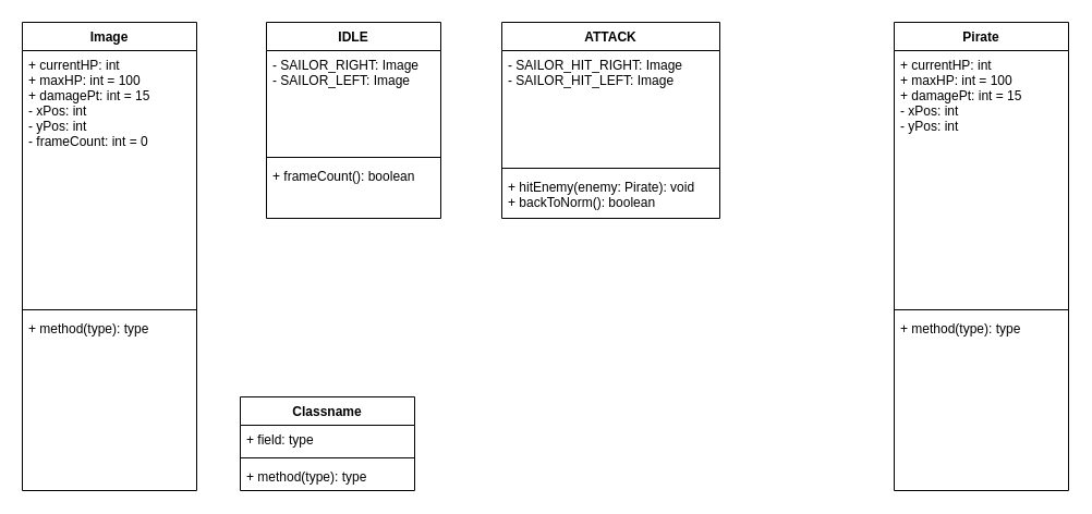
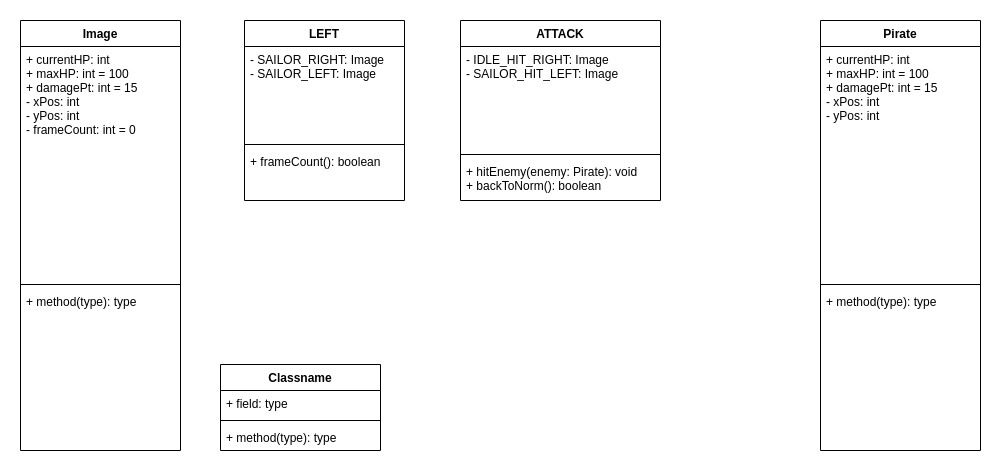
- <mxCell id="6" value="IDLE" style="swimlane;fontStyle=1;align=center;verticalAlign=top;childLayout=stackLayout;horizontal=1;startSize=26;horizontalStack=0;resizeParent=1;resizeParentMax=0;resizeLast=0;collapsible=1;marginBottom=0;" vertex="1" parent="1"><mxGeometry x="244" y="20" width="160" height="180" as="geometry" /></mxCell>
+ <mxCell id="6" value="LEFT" style="swimlane;fontStyle=1;align=center;verticalAlign=top;childLayout=stackLayout;horizontal=1;startSize=26;horizontalStack=0;resizeParent=1;resizeParentMax=0;resizeLast=0;collapsible=1;marginBottom=0;" vertex="1" parent="1"><mxGeometry x="244" y="20" width="160" height="180" as="geometry" /></mxCell>
- <mxCell id="15" value="- SAILOR_HIT_RIGHT: Image&#10;- SAILOR_HIT_LEFT: Image&#10;" style="text;strokeColor=none;fillColor=none;align=left;verticalAlign=top;spacingLeft=4;spacingRight=4;overflow=hidden;rotatable=0;points=[[0,0.5],[1,0.5]];portConstraint=eastwest;" vertex="1" parent="14"><mxGeometry y="26" width="200" height="104" as="geometry" /></mxCell>
+ <mxCell id="15" value="- IDLE_HIT_RIGHT: Image&#10;- SAILOR_HIT_LEFT: Image&#10;" style="text;strokeColor=none;fillColor=none;align=left;verticalAlign=top;spacingLeft=4;spacingRight=4;overflow=hidden;rotatable=0;points=[[0,0.5],[1,0.5]];portConstraint=eastwest;" vertex="1" parent="14"><mxGeometry y="26" width="200" height="104" as="geometry" /></mxCell>
